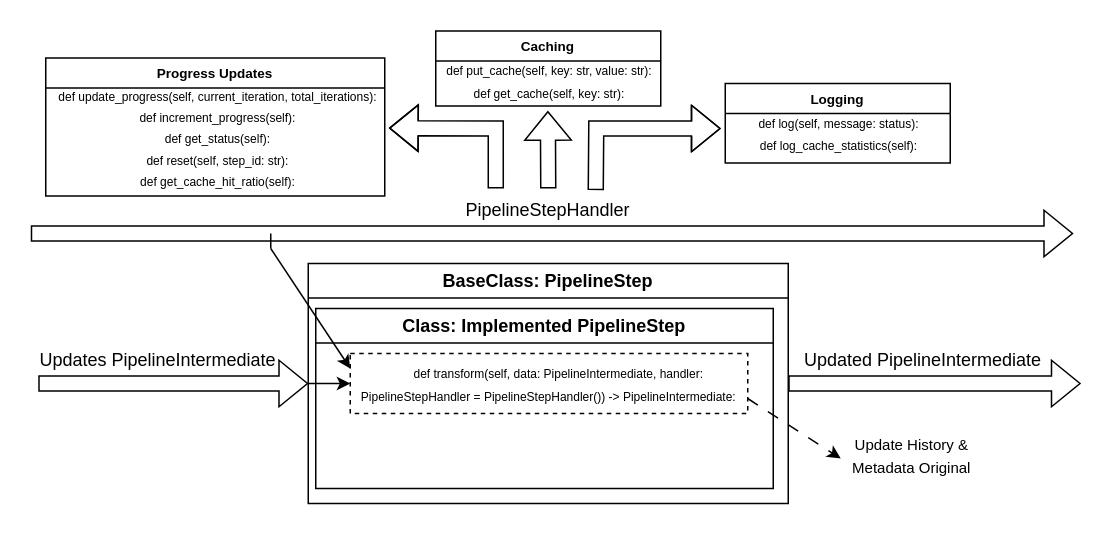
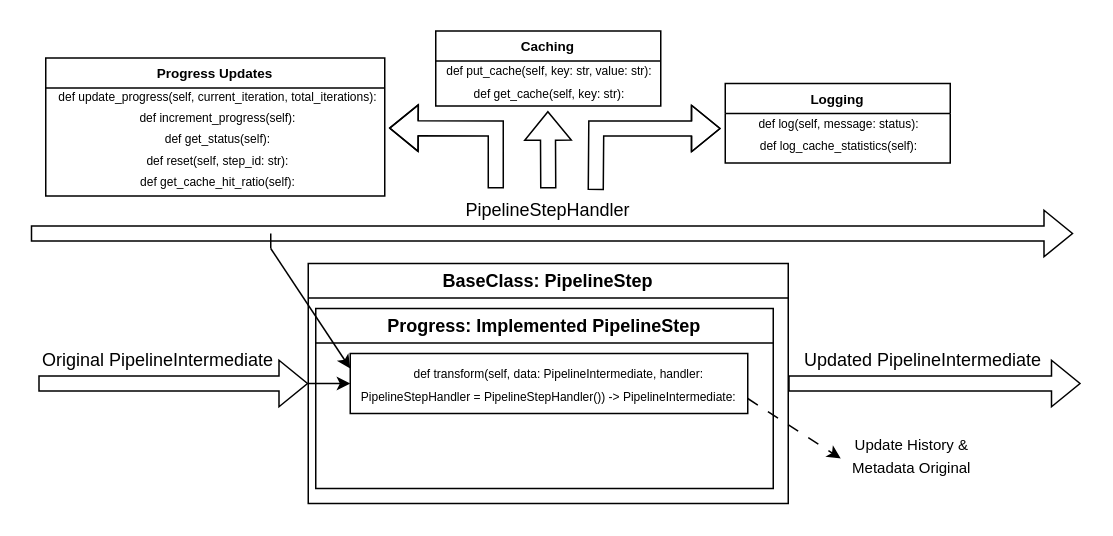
- <mxCell id="3" value="Class: Implemented PipelineStep" style="swimlane;whiteSpace=wrap;html=1;" parent="2" vertex="1"><mxGeometry x="5" y="30" width="305" height="120" as="geometry" /></mxCell>
+ <mxCell id="3" value="Progress: Implemented PipelineStep" style="swimlane;whiteSpace=wrap;html=1;" parent="2" vertex="1"><mxGeometry x="5" y="30" width="305" height="120" as="geometry" /></mxCell>
- <mxCell id="7" value="Updates PipelineIntermediate" style="text;html=1;align=center;verticalAlign=middle;whiteSpace=wrap;rounded=0;" parent="1" vertex="1"><mxGeometry x="20" y="225" width="170" height="30" as="geometry" /></mxCell>
+ <mxCell id="7" value="Original PipelineIntermediate" style="text;html=1;align=center;verticalAlign=middle;whiteSpace=wrap;rounded=0;" parent="1" vertex="1"><mxGeometry x="20" y="225" width="170" height="30" as="geometry" /></mxCell>
- <mxCell id="4" value="&amp;nbsp; &amp;nbsp; &lt;font style=&quot;font-size: 8px;&quot;&gt;def transform(self, data: PipelineIntermediate, handler: PipelineStepHandler = PipelineStepHandler()) -&amp;gt; PipelineIntermediate:&lt;/font&gt;" style="rounded=0;whiteSpace=wrap;html=1;dashed=1;" parent="3" vertex="1"><mxGeometry x="23" y="30" width="265" height="40" as="geometry" /></mxCell>
+ <mxCell id="4" value="&amp;nbsp; &amp;nbsp; &lt;font style=&quot;font-size: 8px;&quot;&gt;def transform(self, data: PipelineIntermediate, handler: PipelineStepHandler = PipelineStepHandler()) -&amp;gt; PipelineIntermediate:&lt;/font&gt;" style="rounded=0;whiteSpace=wrap;html=1;" parent="3" vertex="1"><mxGeometry x="23" y="30" width="265" height="40" as="geometry" /></mxCell>
